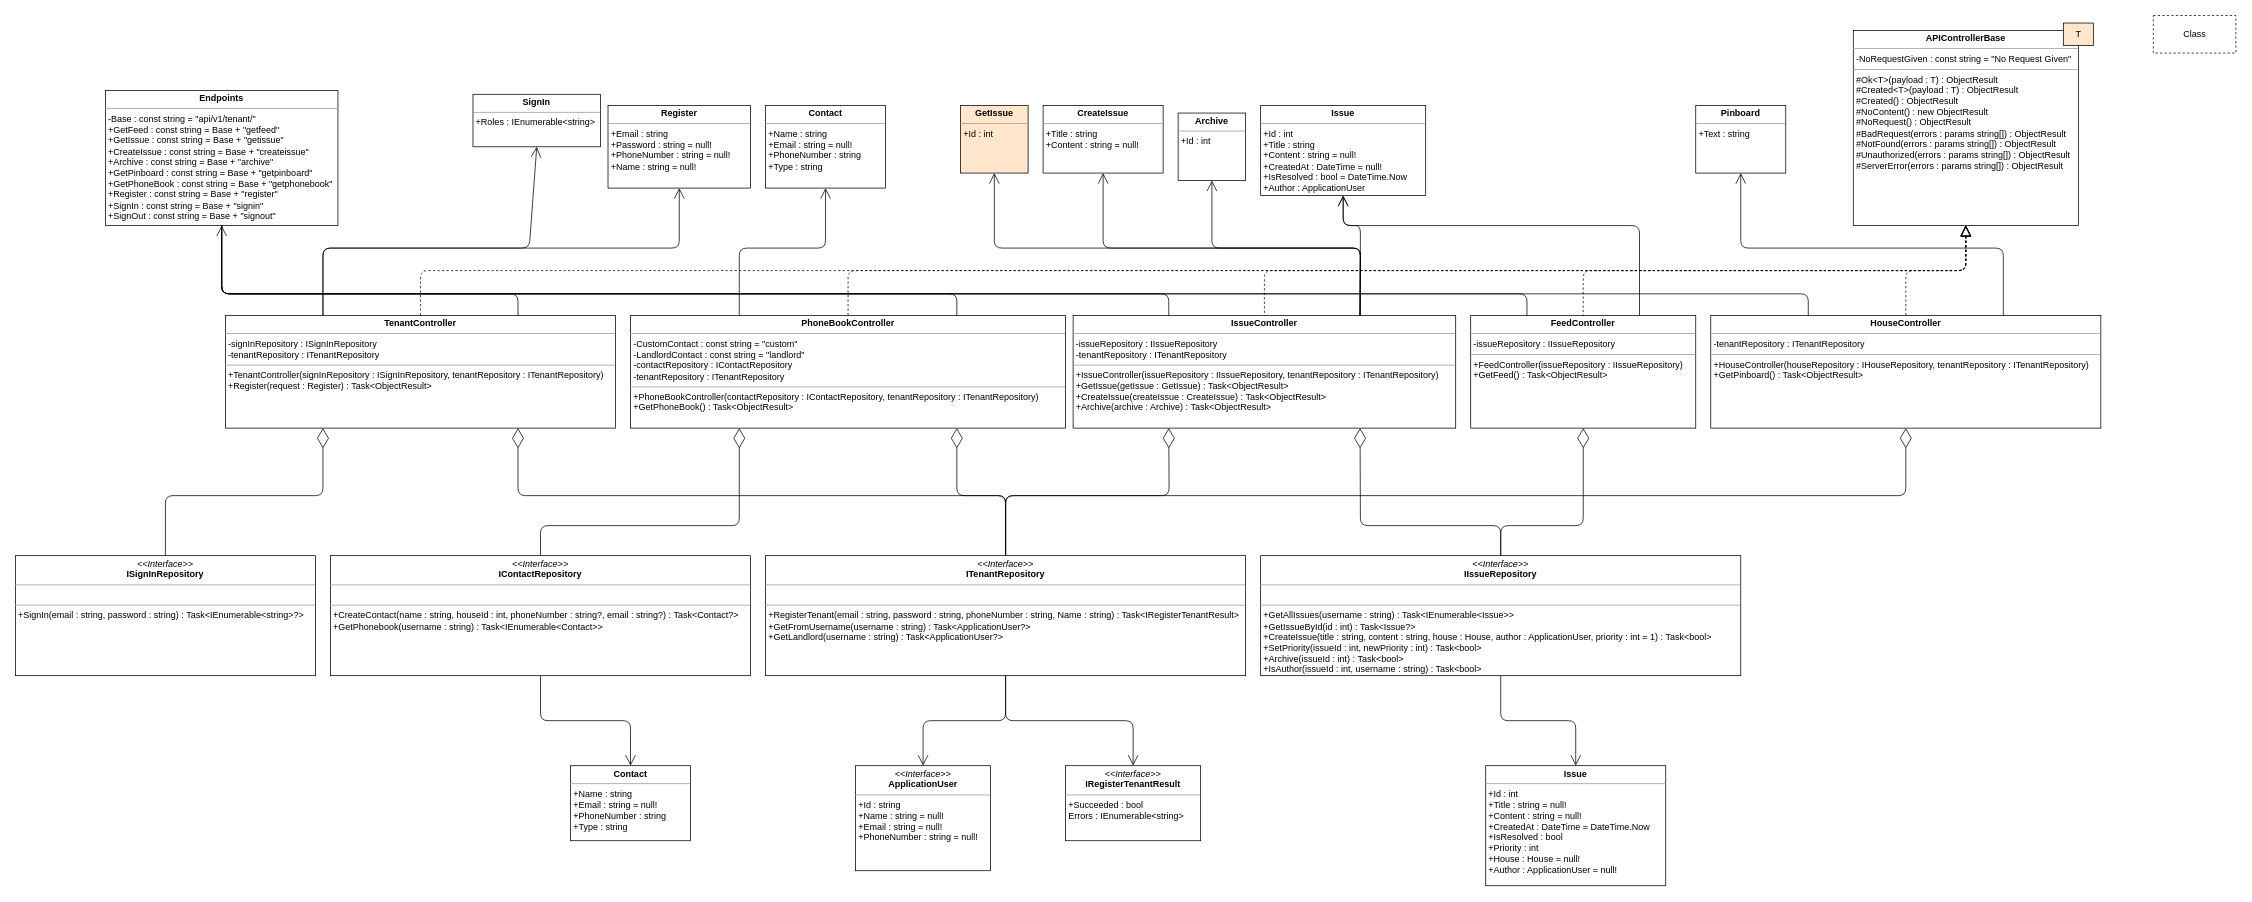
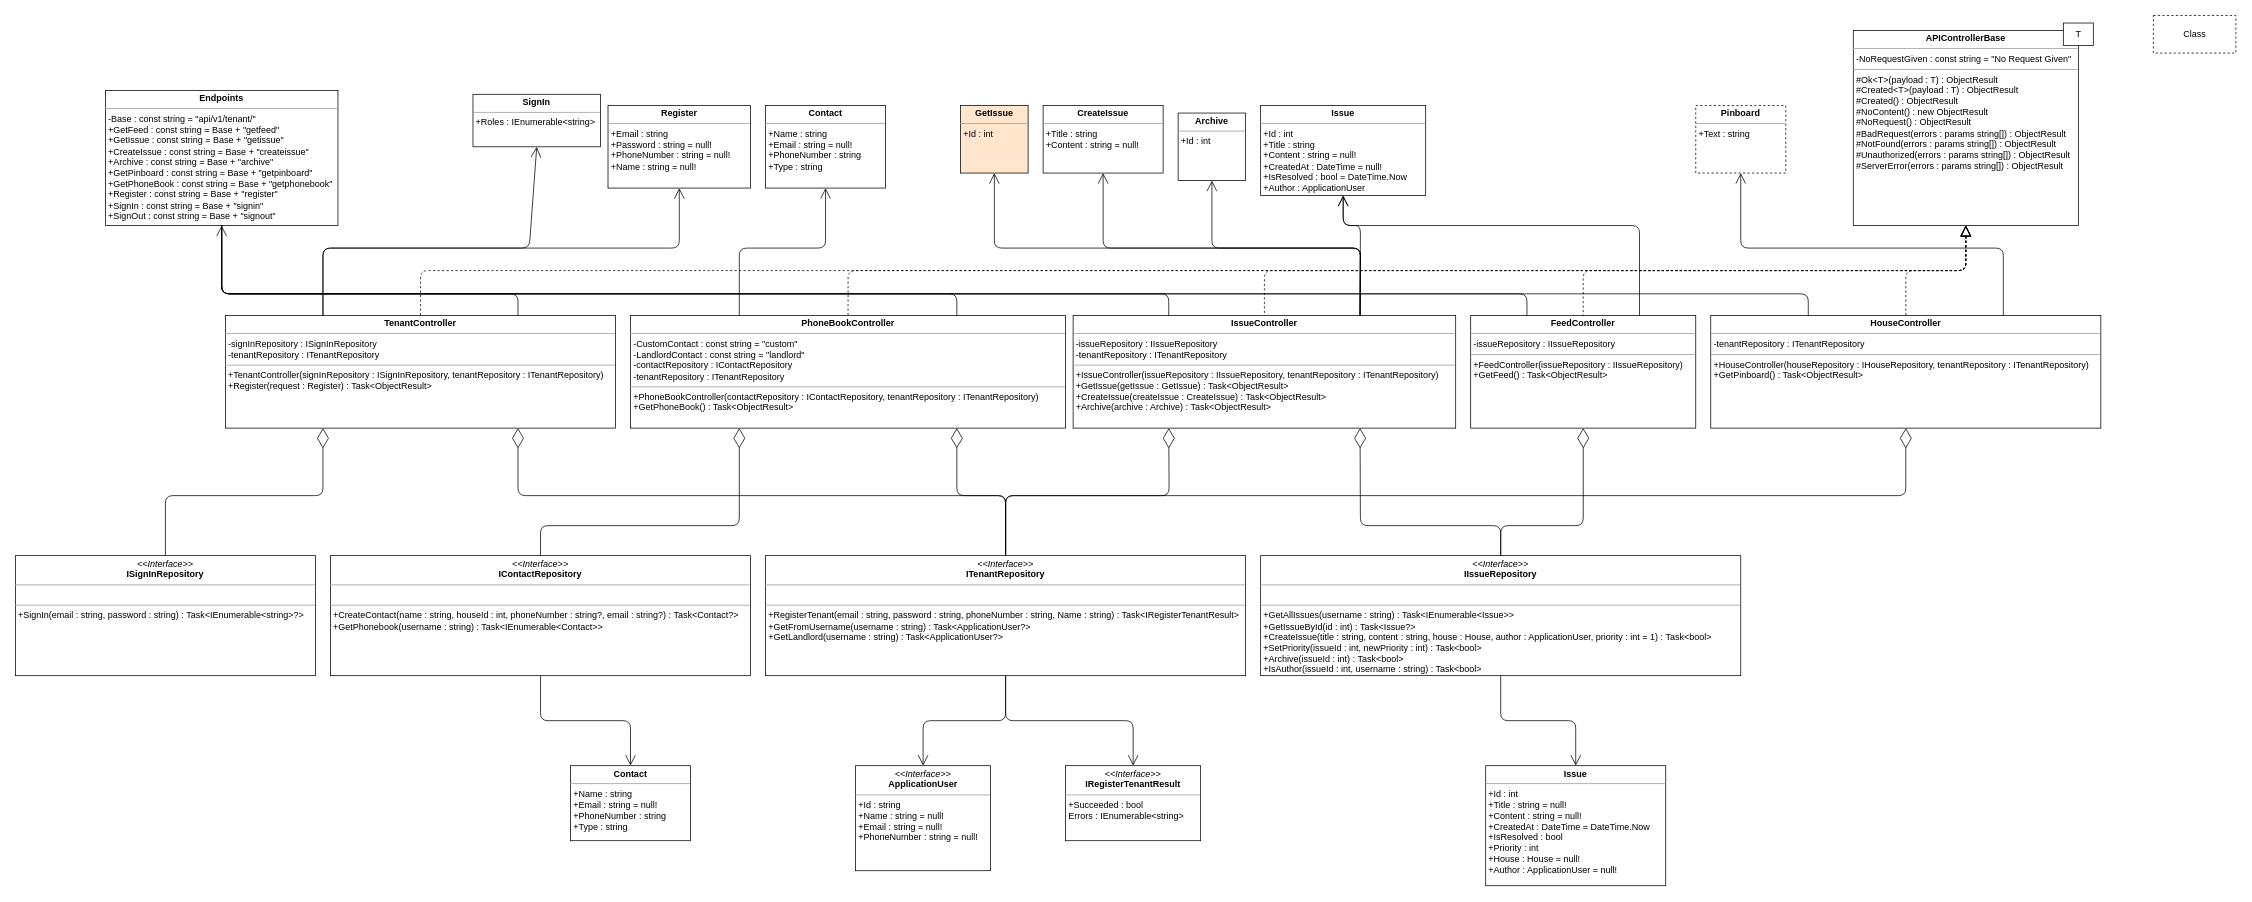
- <mxCell id="20" value="T" style="html=1;fillColor=#ffe6cc;" parent="1" vertex="1"><mxGeometry x="2750" y="30" width="40" height="30" as="geometry" /></mxCell>
+ <mxCell id="20" value="T" style="html=1;" parent="1" vertex="1"><mxGeometry x="2750" y="30" width="40" height="30" as="geometry" /></mxCell>
- <mxCell id="42" value="&lt;p style=&quot;margin: 0px ; margin-top: 4px ; text-align: center&quot;&gt;&lt;b&gt;Pinboard&lt;/b&gt;&lt;br&gt;&lt;/p&gt;&lt;hr size=&quot;1&quot;&gt;&lt;p style=&quot;margin: 0px ; margin-left: 4px&quot;&gt;+Text : string&lt;br&gt;&lt;/p&gt;" style="verticalAlign=top;align=left;overflow=fill;fontSize=12;fontFamily=Helvetica;html=1;" parent="1" vertex="1"><mxGeometry x="2260" width="120" height="90" as="geometry" y="140" /></mxCell>
+ <mxCell id="42" value="&lt;p style=&quot;margin: 0px ; margin-top: 4px ; text-align: center&quot;&gt;&lt;b&gt;Pinboard&lt;/b&gt;&lt;br&gt;&lt;/p&gt;&lt;hr size=&quot;1&quot;&gt;&lt;p style=&quot;margin: 0px ; margin-left: 4px&quot;&gt;+Text : string&lt;br&gt;&lt;/p&gt;" style="verticalAlign=top;align=left;overflow=fill;fontSize=12;fontFamily=Helvetica;html=1;dashed=1;" parent="1" vertex="1"><mxGeometry x="2260" width="120" height="90" as="geometry" y="140" /></mxCell>
